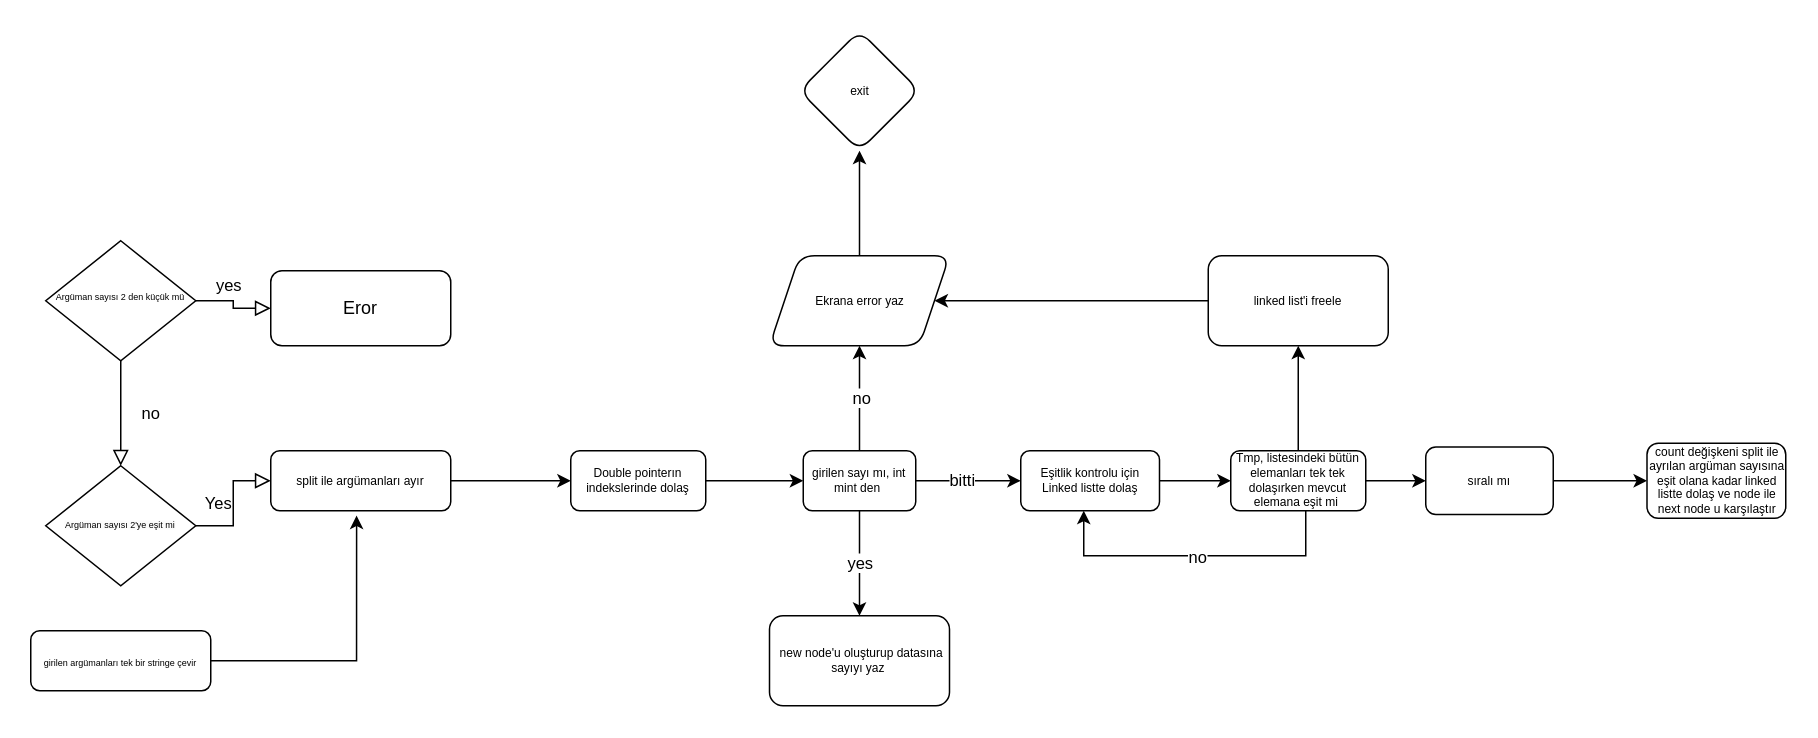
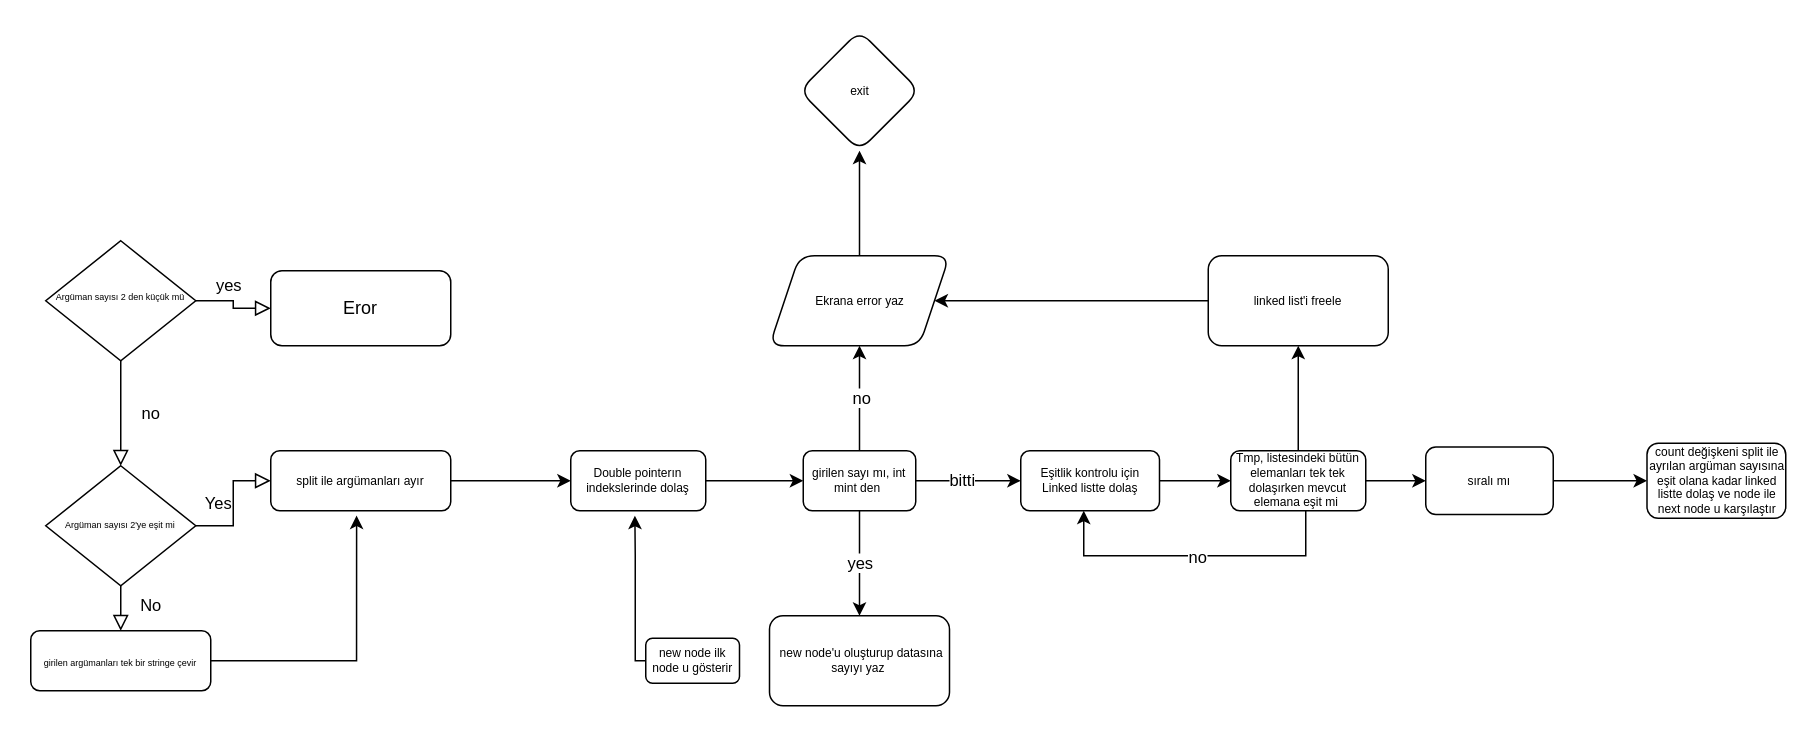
+ <mxCell id="26" style="edgeStyle=orthogonalEdgeStyle;rounded=0;orthogonalLoop=1;jettySize=auto;html=1;entryX=0.475;entryY=1.082;entryDx=0;entryDy=0;entryPerimeter=0;" edge="1" parent="1" source="25" target="14"><mxGeometry relative="1" as="geometry"><Array as="points"><mxPoint x="423" y="440" /><mxPoint x="423" y="370" /></Array></mxGeometry></mxCell>
+ <mxCell id="6" value="No" style="rounded=0;html=1;jettySize=auto;orthogonalLoop=1;fontSize=11;endArrow=block;endFill=0;endSize=8;strokeWidth=1;shadow=0;labelBackgroundColor=none;edgeStyle=orthogonalEdgeStyle;" parent="1" source="8" target="9" edge="1"><mxGeometry x="0.333" y="20" relative="1" as="geometry"><mxPoint as="offset" /></mxGeometry></mxCell>
+ <mxCell id="25" value="new node ilk node u gösterir" style="whiteSpace=wrap;html=1;fontSize=8;rounded=1;glass=0;strokeWidth=1;shadow=0;" vertex="1" parent="1"><mxGeometry x="430" y="425" width="62.5" height="30" as="geometry" /></mxCell>
